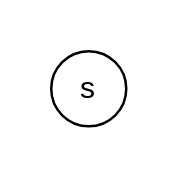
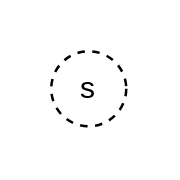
- <mxCell id="2" value="s" style="ellipse;whiteSpace=wrap;html=1;aspect=fixed;" vertex="1" parent="1"><mxGeometry x="20" y="20" width="30" height="30" as="geometry" /></mxCell>
+ <mxCell id="2" value="s" style="ellipse;whiteSpace=wrap;html=1;aspect=fixed;dashed=1;" vertex="1" parent="1"><mxGeometry x="20" y="20" width="30" height="30" as="geometry" /></mxCell>
